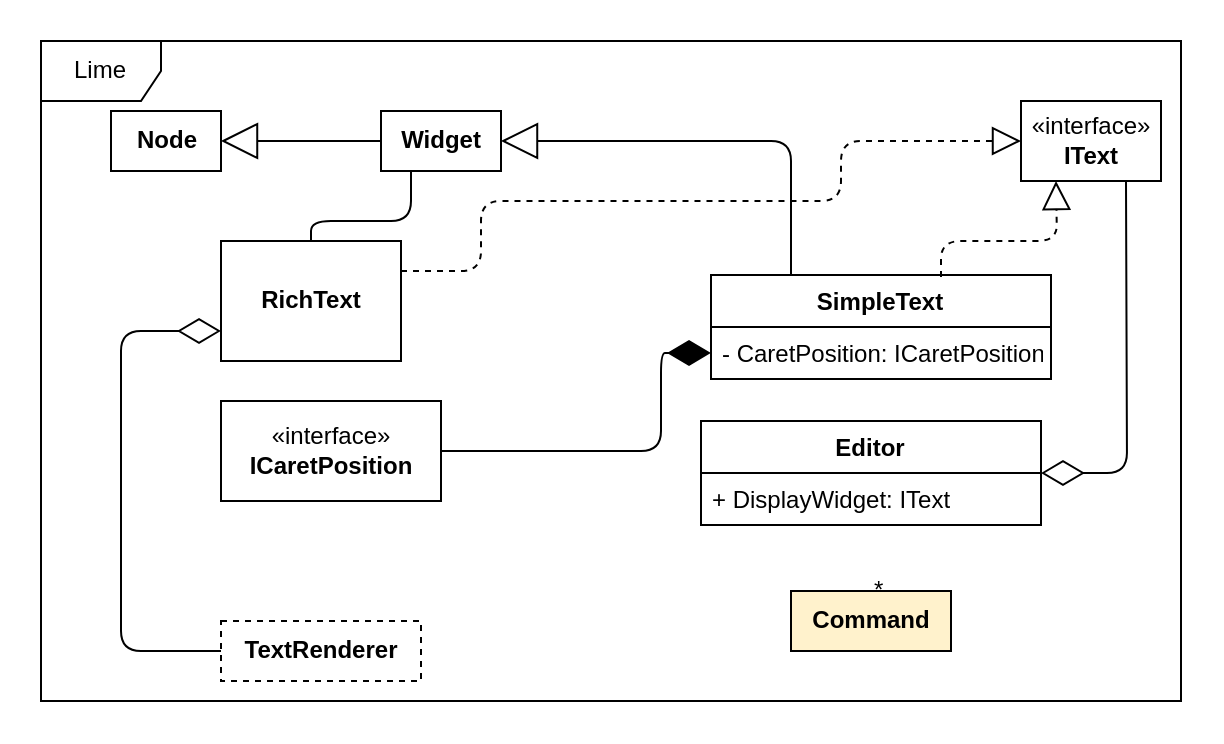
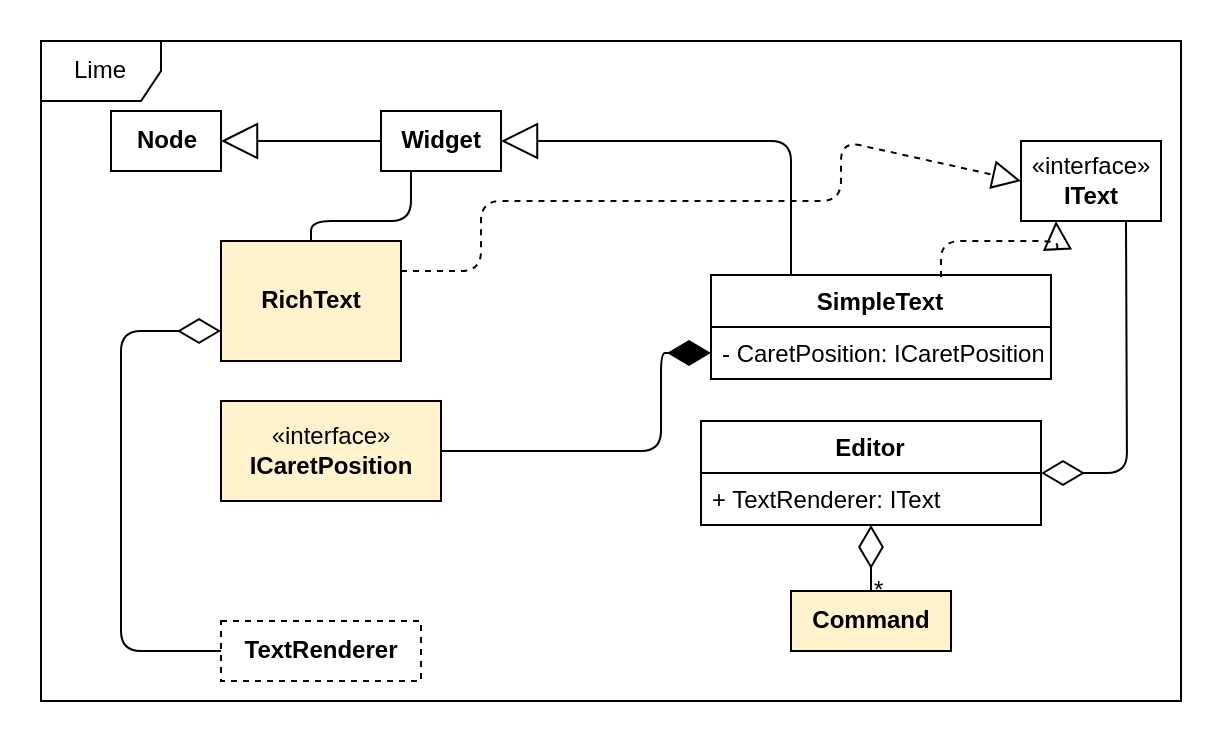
- <mxCell id="3" value="«interface»&lt;br&gt;&lt;b&gt;IText&lt;/b&gt;" style="html=1;" parent="1" vertex="1"><mxGeometry x="510" y="50" width="70" height="40" as="geometry" /></mxCell>
+ <mxCell id="3" value="«interface»&lt;br&gt;&lt;b&gt;IText&lt;/b&gt;" style="html=1;" parent="1" vertex="1"><mxGeometry x="510" y="70" width="70" height="40" as="geometry" /></mxCell>
- <mxCell id="20" value="&lt;b&gt;RichText&lt;/b&gt;" style="html=1;" parent="1" vertex="1"><mxGeometry x="110" y="120" width="90" height="60" as="geometry" /></mxCell>
+ <mxCell id="20" value="&lt;b&gt;RichText&lt;/b&gt;" style="html=1;fillColor=#fff2cc;" parent="1" vertex="1"><mxGeometry x="110" y="120" width="90" height="60" as="geometry" /></mxCell>
- <mxCell id="9" value="«interface»&lt;br&gt;&lt;div&gt;&lt;b&gt;ICaretPosition&lt;/b&gt;&lt;/div&gt;" style="html=1;" parent="1" vertex="1"><mxGeometry x="110" y="200" width="110" height="50" as="geometry" /></mxCell>
+ <mxCell id="9" value="«interface»&lt;br&gt;&lt;div&gt;&lt;b&gt;ICaretPosition&lt;/b&gt;&lt;/div&gt;" style="html=1;fillColor=#fff2cc;" parent="1" vertex="1"><mxGeometry x="110" y="200" width="110" height="50" as="geometry" /></mxCell>
- <mxCell id="18" value="+ DisplayWidget: IText" style="text;strokeColor=none;fillColor=none;align=left;verticalAlign=top;spacingLeft=4;spacingRight=4;overflow=hidden;rotatable=0;points=[[0,0.5],[1,0.5]];portConstraint=eastwest;" parent="17" vertex="1"><mxGeometry y="26" width="170" height="26" as="geometry" /></mxCell>
+ <mxCell id="18" value="+ TextRenderer: IText" style="text;strokeColor=none;fillColor=none;align=left;verticalAlign=top;spacingLeft=4;spacingRight=4;overflow=hidden;rotatable=0;points=[[0,0.5],[1,0.5]];portConstraint=eastwest;" parent="17" vertex="1"><mxGeometry y="26" width="170" height="26" as="geometry" /></mxCell>
+ <mxCell id="22" value="" style="endArrow=diamondThin;endFill=0;endSize=19;html=1;entryX=0.5;entryY=1;entryDx=0;entryDy=0;exitX=0.5;exitY=0;exitDx=0;exitDy=0;" edge="1" parent="1" source="21" target="17"><mxGeometry width="160" relative="1" as="geometry"><mxPoint x="20" y="370" as="sourcePoint" /><mxPoint x="180" y="370" as="targetPoint" /></mxGeometry></mxCell>
